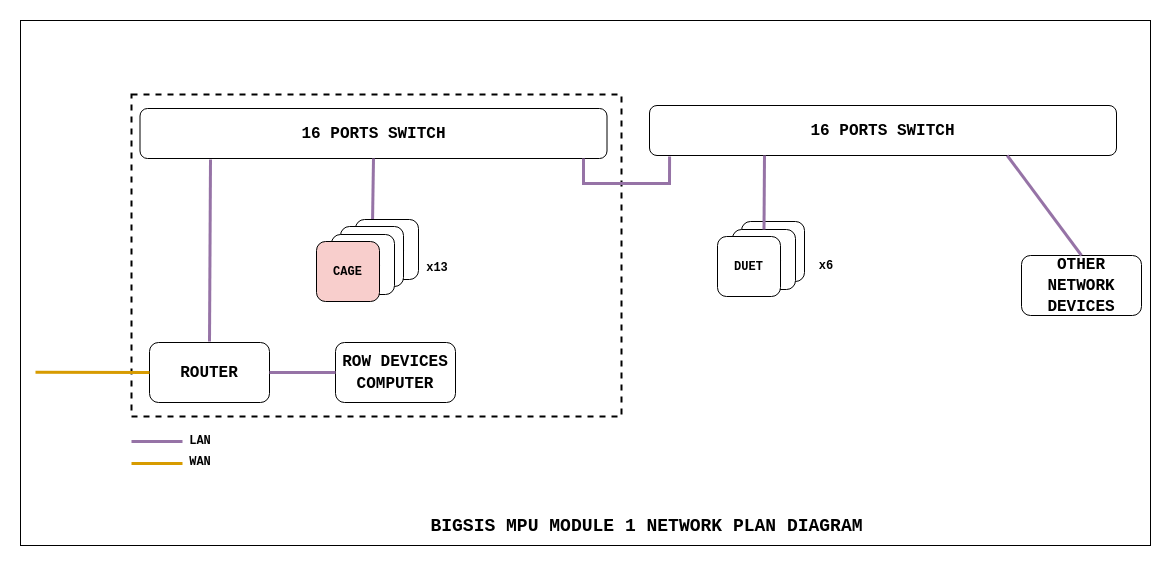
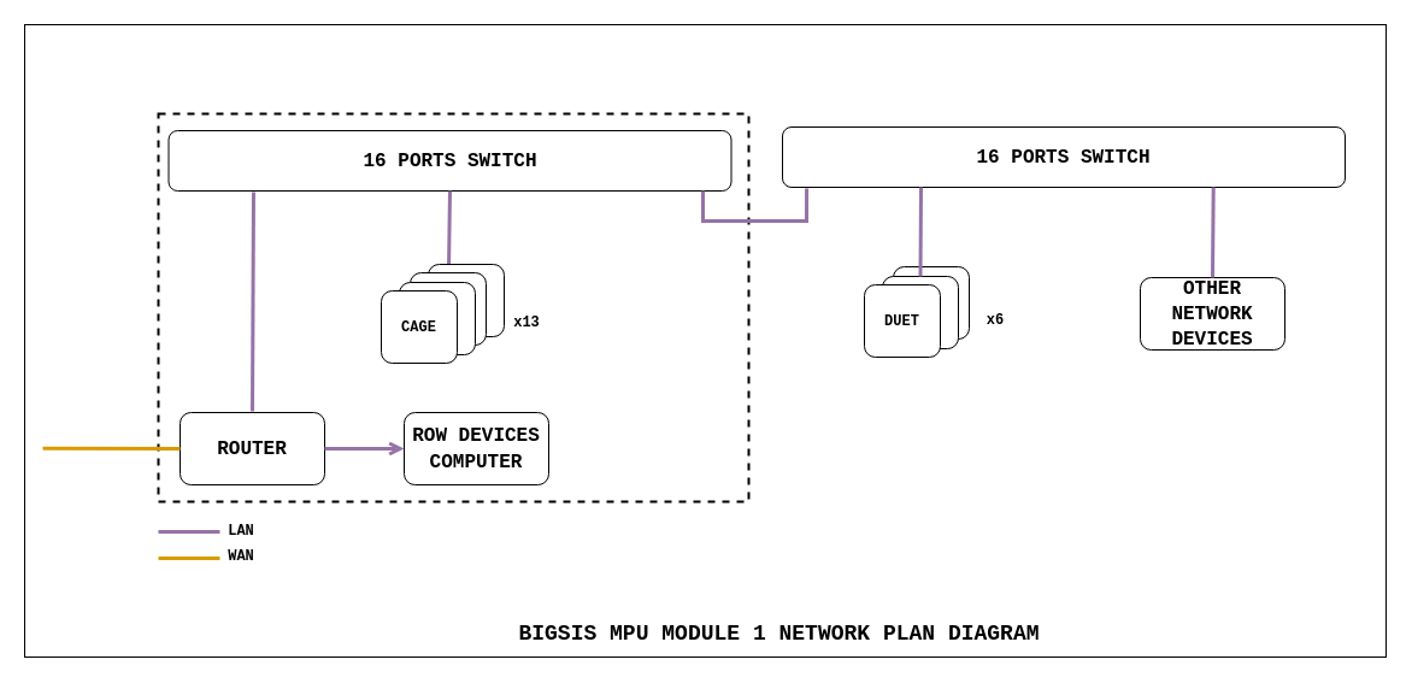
- <mxCell id="16" value="&lt;font face=&quot;Courier New&quot;&gt;&lt;b&gt;CAGE&lt;/b&gt;&lt;/font&gt;" style="rounded=1;whiteSpace=wrap;html=1;fillColor=#f8cecc;" vertex="1" parent="12"><mxGeometry y="22" width="63" height="60" as="geometry" /></mxCell>
+ <mxCell id="16" value="&lt;font face=&quot;Courier New&quot;&gt;&lt;b&gt;CAGE&lt;/b&gt;&lt;/font&gt;" style="rounded=1;whiteSpace=wrap;html=1;" vertex="1" parent="12"><mxGeometry y="22" width="63" height="60" as="geometry" /></mxCell>
- <mxCell id="29" value="&lt;font face=&quot;Courier New&quot;&gt;&lt;b&gt;OTHER NETWORK DEVICES&lt;/b&gt;&lt;/font&gt;" style="rounded=1;whiteSpace=wrap;html=1;fontSize=16;" vertex="1" parent="1"><mxGeometry x="1021" y="255" width="120" height="60" as="geometry" /></mxCell>
+ <mxCell id="29" value="&lt;font face=&quot;Courier New&quot;&gt;&lt;b&gt;OTHER NETWORK DEVICES&lt;/b&gt;&lt;/font&gt;" style="rounded=1;whiteSpace=wrap;html=1;fontSize=16;" vertex="1" parent="1"><mxGeometry x="946" y="230" width="120" height="60" as="geometry" /></mxCell>
- <mxCell id="6" value="" style="endArrow=none;html=1;rounded=0;exitX=1;exitY=0.5;exitDx=0;exitDy=0;entryX=0;entryY=0.5;entryDx=0;entryDy=0;fontColor=#a10c86;fillColor=#e1d5e7;strokeColor=#9673a6;strokeWidth=3;" edge="1" parent="1" source="3" target="5"><mxGeometry width="50" height="50" relative="1" as="geometry"><mxPoint x="283" y="386" as="sourcePoint" /><mxPoint x="333" y="336" as="targetPoint" /></mxGeometry></mxCell>
+ <mxCell id="6" value="" style="endArrow=open;html=1;rounded=0;exitX=1;exitY=0.5;exitDx=0;exitDy=0;entryX=0;entryY=0.5;entryDx=0;entryDy=0;fontColor=#a10c86;fillColor=#e1d5e7;strokeColor=#9673a6;strokeWidth=3;" edge="1" parent="1" source="3" target="5"><mxGeometry width="50" height="50" relative="1" as="geometry"><mxPoint x="283" y="386" as="sourcePoint" /><mxPoint x="333" y="336" as="targetPoint" /></mxGeometry></mxCell>
